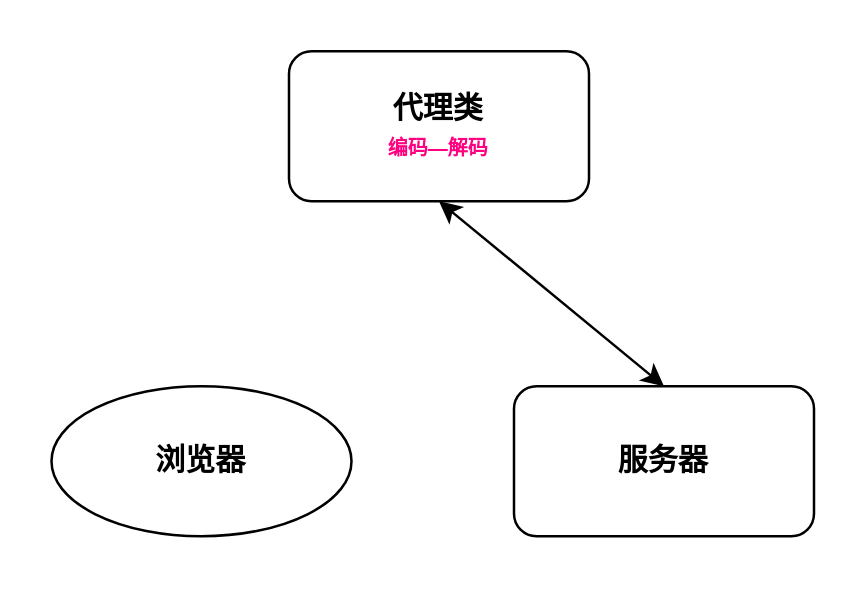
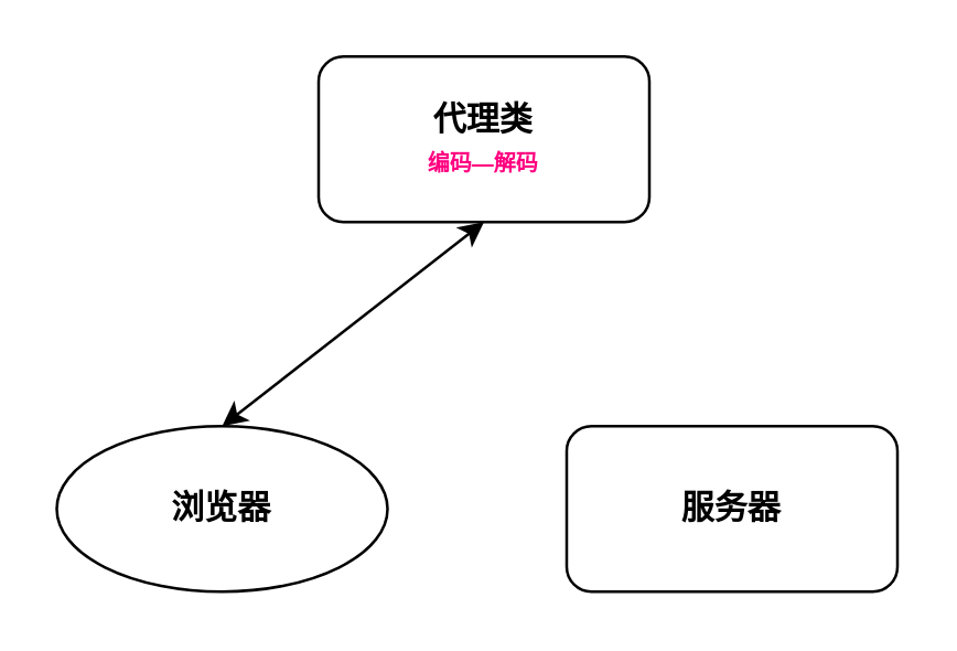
+ <mxCell id="5" value="" style="endArrow=classic;startArrow=classic;html=1;exitX=0.5;exitY=0;exitDx=0;exitDy=0;entryX=0.5;entryY=1;entryDx=0;entryDy=0;fontStyle=1" edge="1" parent="1" source="4" target="2"><mxGeometry width="50" height="50" relative="1" as="geometry"><mxPoint x="175" y="150" as="sourcePoint" /><mxPoint x="225" y="100" as="targetPoint" /></mxGeometry></mxCell>
- <mxCell id="6" value="" style="endArrow=classic;startArrow=classic;html=1;exitX=0.5;exitY=0;exitDx=0;exitDy=0;entryX=0.5;entryY=1;entryDx=0;entryDy=0;fontStyle=1" edge="1" parent="1" source="3" target="2"><mxGeometry width="50" height="50" relative="1" as="geometry"><mxPoint x="315" y="100" as="sourcePoint" /><mxPoint x="365" y="50" as="targetPoint" /></mxGeometry></mxCell>
